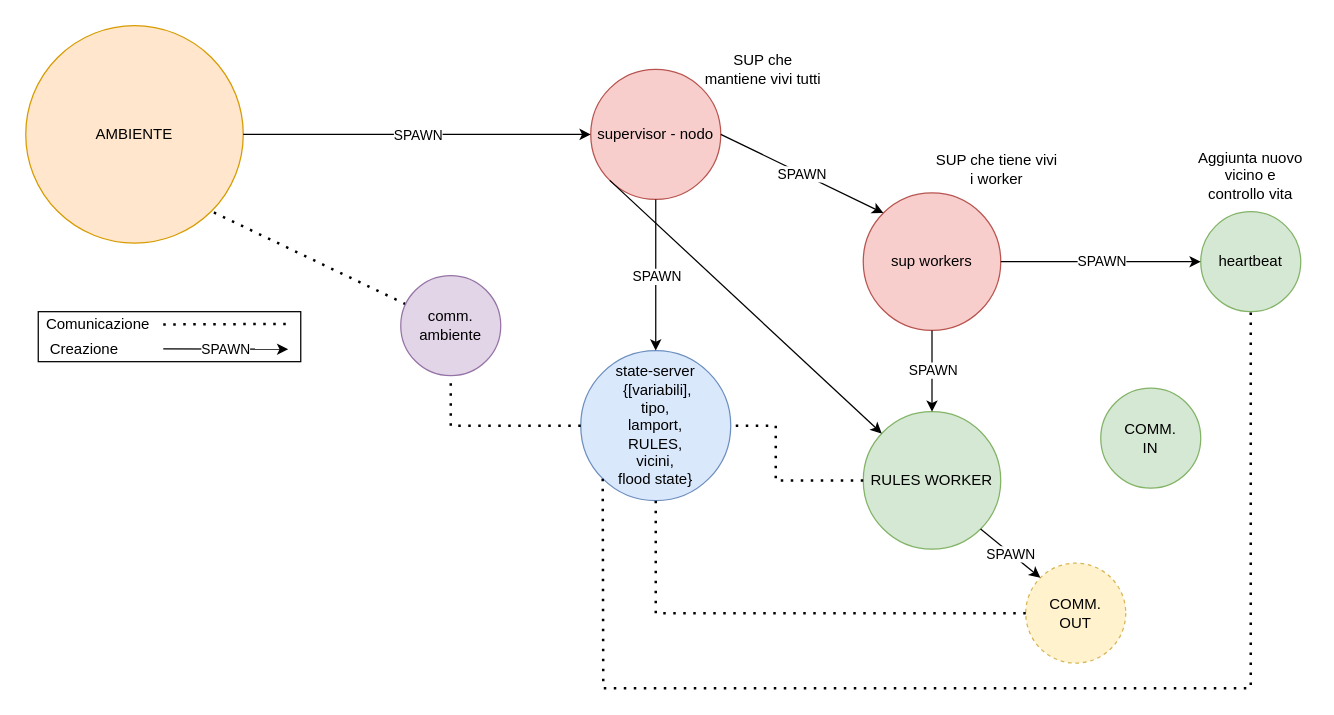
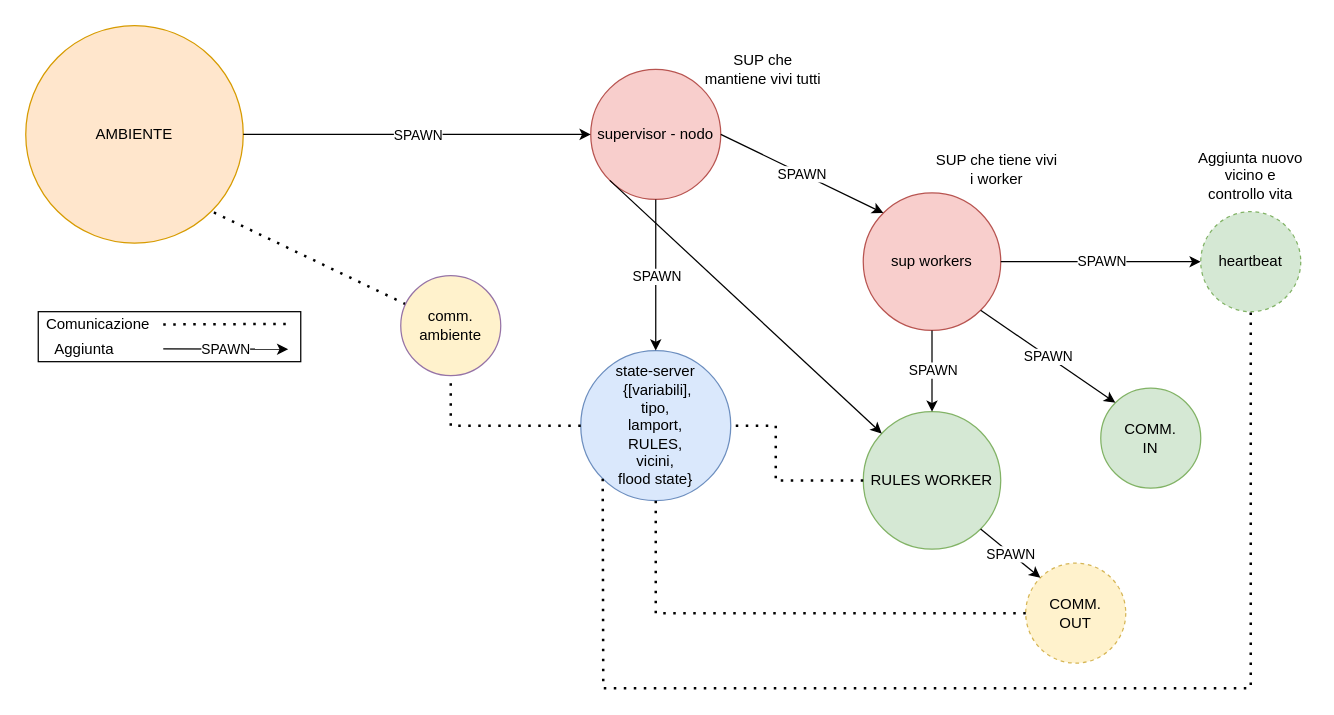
- <mxCell id="14" value="heartbeat" style="ellipse;whiteSpace=wrap;html=1;aspect=fixed;fillColor=#d5e8d4;strokeColor=#82b366;" parent="1" vertex="1"><mxGeometry x="960" y="168.84" width="80" height="80" as="geometry" /></mxCell>
+ <mxCell id="14" value="heartbeat" style="ellipse;whiteSpace=wrap;html=1;aspect=fixed;fillColor=#d5e8d4;strokeColor=#82b366;dashed=1;" parent="1" vertex="1"><mxGeometry x="960" y="168.84" width="80" height="80" as="geometry" /></mxCell>
- <mxCell id="16" value="comm.&lt;br&gt;ambiente" style="ellipse;whiteSpace=wrap;html=1;aspect=fixed;fillColor=#e1d5e7;strokeColor=#9673a6;" parent="1" vertex="1"><mxGeometry x="320" y="220" width="80" height="80" as="geometry" /></mxCell>
+ <mxCell id="16" value="comm.&lt;br&gt;ambiente" style="ellipse;whiteSpace=wrap;html=1;aspect=fixed;fillColor=#fff2cc;strokeColor=#9673a6;" parent="1" vertex="1"><mxGeometry x="320" y="220" width="80" height="80" as="geometry" /></mxCell>
- <mxCell id="39" value="Creazione" style="text;html=1;strokeColor=none;fillColor=none;align=center;verticalAlign=middle;whiteSpace=wrap;rounded=0;dashed=1;" parent="1" vertex="1"><mxGeometry x="33" y="268.84" width="68" height="20" as="geometry" /></mxCell>
+ <mxCell id="39" value="Aggiunta" style="text;html=1;strokeColor=none;fillColor=none;align=center;verticalAlign=middle;whiteSpace=wrap;rounded=0;dashed=1;" parent="1" vertex="1"><mxGeometry x="33" y="268.84" width="68" height="20" as="geometry" /></mxCell>
+ <mxCell id="25" value="" style="endArrow=classic;html=1;entryX=0;entryY=0;entryDx=0;entryDy=0;exitX=1;exitY=1;exitDx=0;exitDy=0;" parent="1" source="5" target="6" edge="1"><mxGeometry relative="1" as="geometry"><mxPoint x="514" y="50.84" as="sourcePoint" /><mxPoint x="731.456" y="165.44" as="targetPoint" /></mxGeometry></mxCell>
+ <mxCell id="26" value="SPAWN" style="edgeLabel;resizable=0;html=1;align=center;verticalAlign=middle;" parent="25" connectable="0" vertex="1"><mxGeometry relative="1" as="geometry" /></mxCell>
